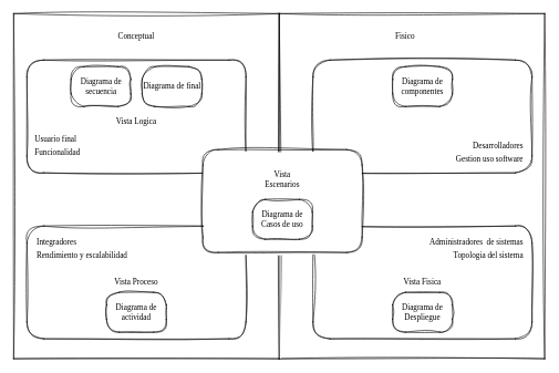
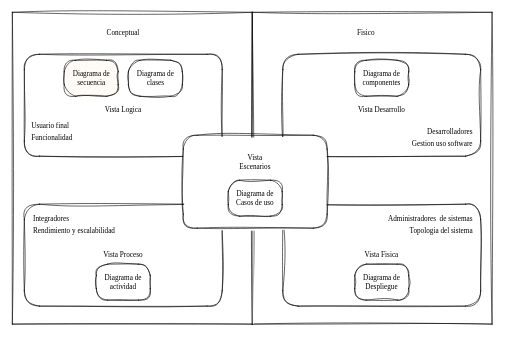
- <mxCell id="30" value="Diagrama de secuencia" style="rounded=1;whiteSpace=wrap;html=1;arcSize=32;sketch=1;curveFitting=1;jiggle=2;fontFamily=Architects Daughter;fontSource=https%3A%2F%2Ffonts.googleapis.com%2Fcss%3Ffamily%3DArchitects%2BDaughter;" parent="2" vertex="1"><mxGeometry x="86.5" y="80" width="90" height="60" as="geometry" /></mxCell>
+ <mxCell id="30" value="Diagrama de secuencia" style="rounded=1;whiteSpace=wrap;html=1;arcSize=32;sketch=1;curveFitting=1;jiggle=2;fontFamily=Architects Daughter;fontSource=https%3A%2F%2Ffonts.googleapis.com%2Fcss%3Ffamily%3DArchitects%2BDaughter;fillColor=#ffe6cc;" parent="2" vertex="1"><mxGeometry x="86.5" y="80" width="90" height="60" as="geometry" /></mxCell>
- <mxCell id="14" value="Diagrama de final" style="rounded=1;whiteSpace=wrap;html=1;arcSize=32;sketch=1;curveFitting=1;jiggle=2;fontFamily=Architects Daughter;fontSource=https%3A%2F%2Ffonts.googleapis.com%2Fcss%3Ffamily%3DArchitects%2BDaughter;" parent="2" vertex="1"><mxGeometry x="193.5" y="80" width="90" height="60" as="geometry" /></mxCell>
+ <mxCell id="14" value="Diagrama de clases" style="rounded=1;whiteSpace=wrap;html=1;arcSize=32;sketch=1;curveFitting=1;jiggle=2;fontFamily=Architects Daughter;fontSource=https%3A%2F%2Ffonts.googleapis.com%2Fcss%3Ffamily%3DArchitects%2BDaughter;" parent="2" vertex="1"><mxGeometry x="193.5" y="80" width="90" height="60" as="geometry" /></mxCell>
+ <mxCell id="20" value="Vista Desarrollo" style="text;html=1;strokeColor=none;fillColor=none;align=center;verticalAlign=middle;whiteSpace=wrap;rounded=0;sketch=1;curveFitting=1;jiggle=2;fontFamily=Architects Daughter;fontSource=https%3A%2F%2Ffonts.googleapis.com%2Fcss%3Ffamily%3DArchitects%2BDaughter;" parent="2" vertex="1"><mxGeometry x="551" y="147" width="130" height="30" as="geometry" /></mxCell>
